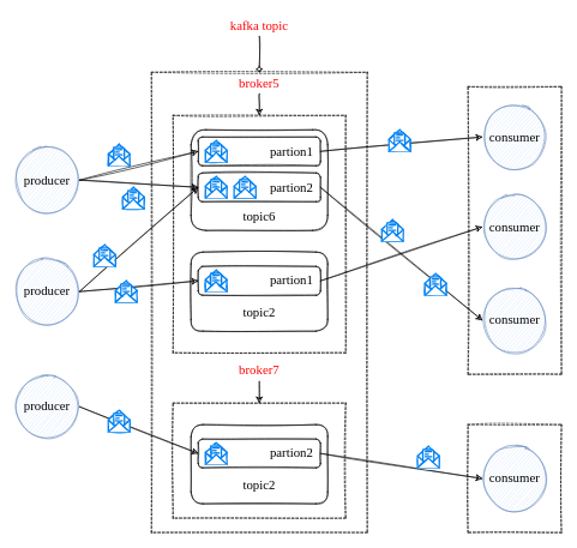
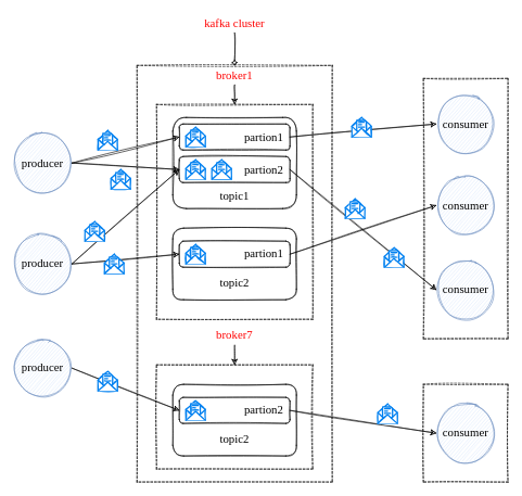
- <mxCell id="35" value="kafka topic" style="text;html=1;strokeColor=none;fillColor=none;align=center;verticalAlign=middle;whiteSpace=wrap;rounded=0;dashed=1;sketch=1;fontFamily=Comic Sans MS;fontSize=18;fontColor=#FF0000;" vertex="1" parent="1"><mxGeometry x="285" y="20" width="150" height="30" as="geometry" /></mxCell>
+ <mxCell id="35" value="kafka cluster" style="text;html=1;strokeColor=none;fillColor=none;align=center;verticalAlign=middle;whiteSpace=wrap;rounded=0;dashed=1;sketch=1;fontFamily=Comic Sans MS;fontSize=18;fontColor=#FF0000;" vertex="1" parent="1"><mxGeometry x="285" y="20" width="150" height="30" as="geometry" /></mxCell>
- <mxCell id="31" value="&lt;font color=&quot;#ff0000&quot;&gt;broker5&lt;/font&gt;" style="text;html=1;strokeColor=none;fillColor=none;align=center;verticalAlign=middle;whiteSpace=wrap;rounded=0;sketch=1;fontFamily=Comic Sans MS;fontSize=18;" vertex="1" parent="1"><mxGeometry x="320" y="100" width="80" height="30" as="geometry" /></mxCell>
+ <mxCell id="31" value="&lt;font color=&quot;#ff0000&quot;&gt;broker1&lt;/font&gt;" style="text;html=1;strokeColor=none;fillColor=none;align=center;verticalAlign=middle;whiteSpace=wrap;rounded=0;sketch=1;fontFamily=Comic Sans MS;fontSize=18;" vertex="1" parent="1"><mxGeometry x="320" y="100" width="80" height="30" as="geometry" /></mxCell>
- <mxCell id="22" value="topic6" style="text;html=1;strokeColor=none;fillColor=none;align=center;verticalAlign=middle;whiteSpace=wrap;rounded=0;sketch=1;fontFamily=Comic Sans MS;fontSize=18;" vertex="1" parent="1"><mxGeometry x="330" y="285" width="60" height="30" as="geometry" /></mxCell>
+ <mxCell id="22" value="topic1" style="text;html=1;strokeColor=none;fillColor=none;align=center;verticalAlign=middle;whiteSpace=wrap;rounded=0;sketch=1;fontFamily=Comic Sans MS;fontSize=18;" vertex="1" parent="1"><mxGeometry x="330" y="285" width="60" height="30" as="geometry" /></mxCell>
